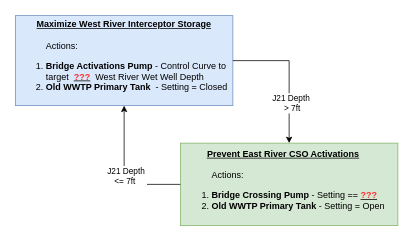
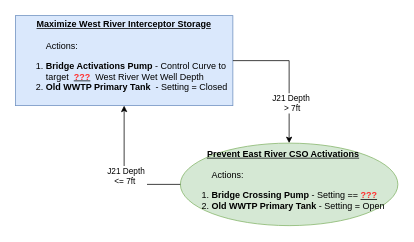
- <mxCell id="5" value="&lt;div style=&quot;text-align: center;&quot;&gt;&lt;b&gt;&lt;u&gt;Prevent East River CSO Activations&lt;/u&gt;&lt;/b&gt;&lt;/div&gt;&lt;div style=&quot;text-align: center;&quot;&gt;&lt;b&gt;&lt;u&gt;&lt;br&gt;&lt;/u&gt;&lt;/b&gt;&lt;/div&gt;&lt;blockquote style=&quot;margin: 0 0 0 40px; border: none; padding: 0px;&quot;&gt;&lt;div style=&quot;&quot;&gt;Actions:&lt;/div&gt;&lt;/blockquote&gt;&lt;div style=&quot;&quot;&gt;&lt;ol&gt;&lt;li style=&quot;&quot;&gt;&lt;b style=&quot;background-color: initial;&quot;&gt;Bridge Crossing Pump&lt;/b&gt;&lt;span style=&quot;background-color: initial;&quot;&gt; - Setting == &lt;u&gt;&lt;font color=&quot;#ff3333&quot;&gt;&lt;b&gt;???&lt;/b&gt;&lt;/font&gt;&lt;/u&gt;&lt;/span&gt;&lt;/li&gt;&lt;li style=&quot;&quot;&gt;&lt;span style=&quot;background-color: initial;&quot;&gt;&lt;b&gt;Old WWTP Primary Tank &lt;/b&gt;- Setting = Open&lt;/span&gt;&lt;/li&gt;&lt;/ol&gt;&lt;/div&gt;" style="rounded=0;whiteSpace=wrap;html=1;align=left;fillColor=#d5e8d4;strokeColor=#82b366;" vertex="1" parent="1"><mxGeometry x="240" y="190" width="290" height="110" as="geometry" /></mxCell>
+ <mxCell id="5" value="&lt;div style=&quot;text-align: center;&quot;&gt;&lt;b&gt;&lt;u&gt;Prevent East River CSO Activations&lt;/u&gt;&lt;/b&gt;&lt;/div&gt;&lt;div style=&quot;text-align: center;&quot;&gt;&lt;b&gt;&lt;u&gt;&lt;br&gt;&lt;/u&gt;&lt;/b&gt;&lt;/div&gt;&lt;blockquote style=&quot;margin: 0 0 0 40px; border: none; padding: 0px;&quot;&gt;&lt;div style=&quot;&quot;&gt;Actions:&lt;/div&gt;&lt;/blockquote&gt;&lt;div style=&quot;&quot;&gt;&lt;ol&gt;&lt;li style=&quot;&quot;&gt;&lt;b style=&quot;background-color: initial;&quot;&gt;Bridge Crossing Pump&lt;/b&gt;&lt;span style=&quot;background-color: initial;&quot;&gt; - Setting == &lt;u&gt;&lt;font color=&quot;#ff3333&quot;&gt;&lt;b&gt;???&lt;/b&gt;&lt;/font&gt;&lt;/u&gt;&lt;/span&gt;&lt;/li&gt;&lt;li style=&quot;&quot;&gt;&lt;span style=&quot;background-color: initial;&quot;&gt;&lt;b&gt;Old WWTP Primary Tank &lt;/b&gt;- Setting = Open&lt;/span&gt;&lt;/li&gt;&lt;/ol&gt;&lt;/div&gt;" style="ellipse;whiteSpace=wrap;html=1;align=left;fillColor=#d5e8d4;strokeColor=#82b366;" vertex="1" parent="1"><mxGeometry x="240" y="190" width="290" height="110" as="geometry" /></mxCell>
